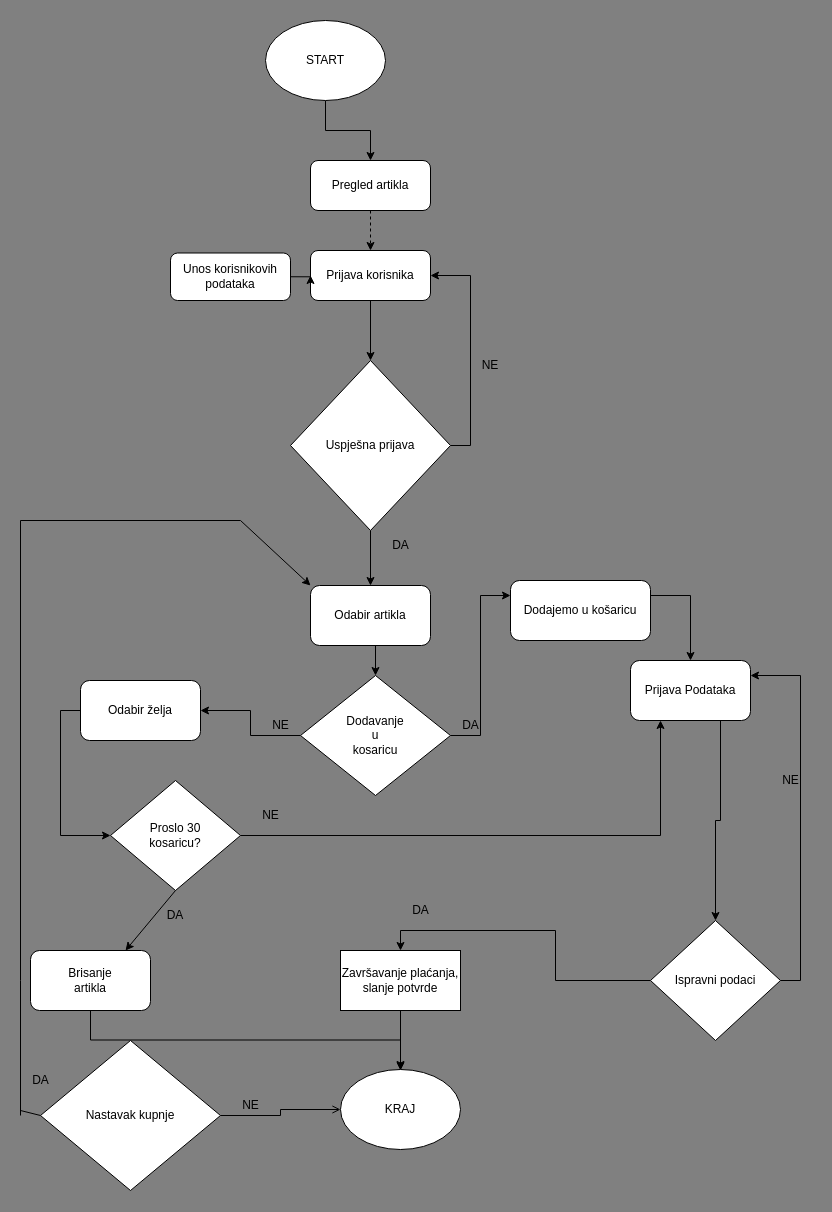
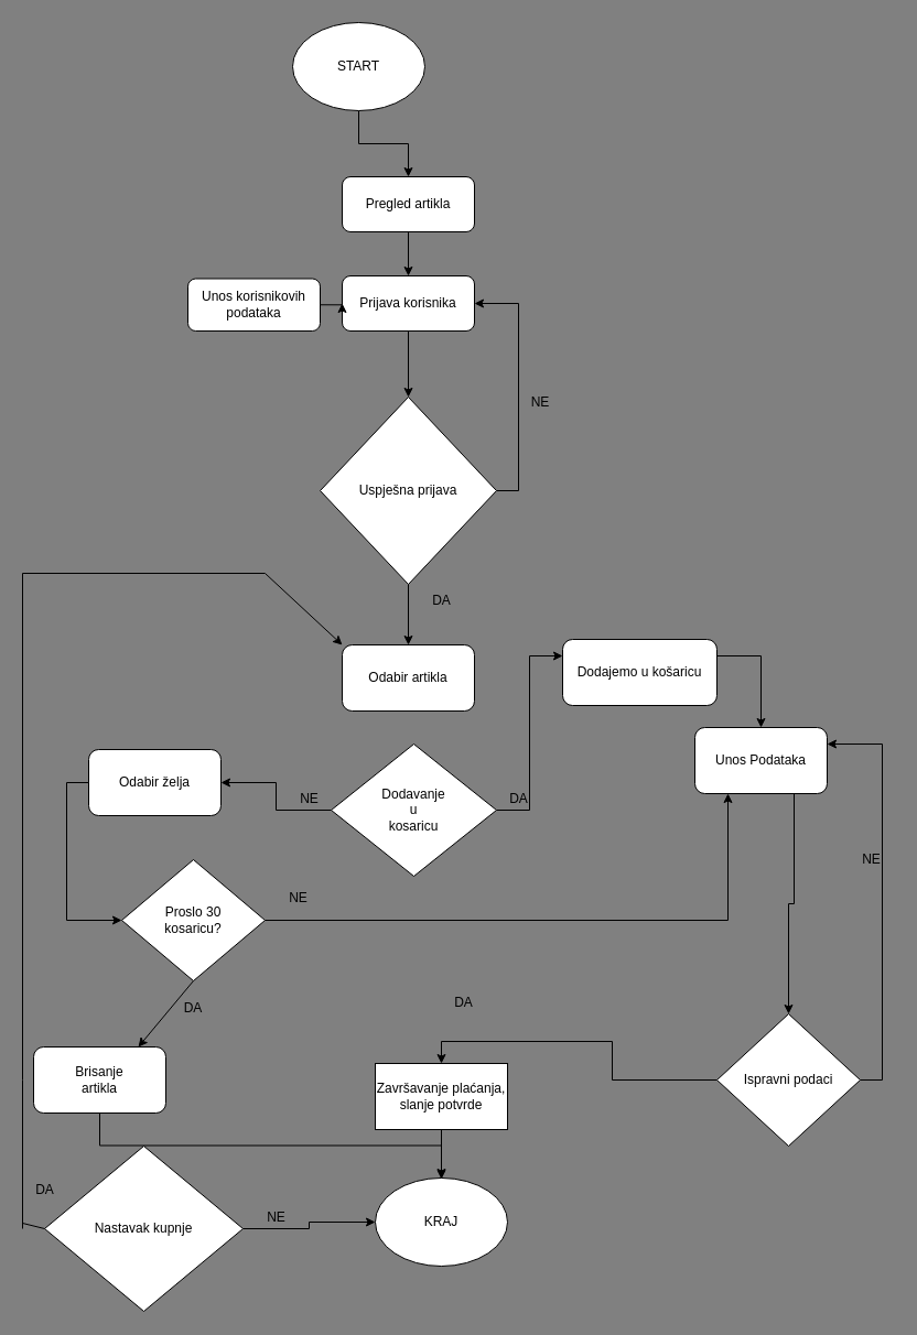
- <mxCell id="4" style="edgeStyle=orthogonalEdgeStyle;rounded=0;orthogonalLoop=1;jettySize=auto;html=1;exitX=0.5;exitY=1;exitDx=0;exitDy=0;entryX=0.5;entryY=0;entryDx=0;entryDy=0;dashed=1;" edge="1" parent="1" source="5" target="6"><mxGeometry relative="1" as="geometry" /></mxCell>
+ <mxCell id="4" style="edgeStyle=orthogonalEdgeStyle;rounded=0;orthogonalLoop=1;jettySize=auto;html=1;exitX=0.5;exitY=1;exitDx=0;exitDy=0;entryX=0.5;entryY=0;entryDx=0;entryDy=0;" edge="1" parent="1" source="5" target="6"><mxGeometry relative="1" as="geometry" /></mxCell>
- <mxCell id="12" style="edgeStyle=orthogonalEdgeStyle;rounded=0;orthogonalLoop=1;jettySize=auto;html=1;exitX=0.5;exitY=1;exitDx=0;exitDy=0;entryX=0.5;entryY=0;entryDx=0;entryDy=0;" edge="1" parent="1" source="13" target="37"><mxGeometry relative="1" as="geometry" /></mxCell>
- <mxCell id="15" value="Prijava Podataka" style="rounded=1;whiteSpace=wrap;html=1;" vertex="1" parent="1"><mxGeometry x="630" y="660" width="120" height="60" as="geometry" /></mxCell>
+ <mxCell id="15" value="Unos Podataka" style="rounded=1;whiteSpace=wrap;html=1;" vertex="1" parent="1"><mxGeometry x="630" y="660" width="120" height="60" as="geometry" /></mxCell>
- <mxCell id="27" value="Završavanje plaćanja, slanje potvrde" style="rounded=0;whiteSpace=wrap;html=1;" vertex="1" parent="1"><mxGeometry x="340" y="950" width="120" height="60" as="geometry" /></mxCell>
+ <mxCell id="27" value="Završavanje plaćanja, slanje potvrde" style="rounded=0;whiteSpace=wrap;html=1;" vertex="1" parent="1"><mxGeometry x="340" y="965" width="120" height="60" as="geometry" /></mxCell>
- <mxCell id="44" style="edgeStyle=orthogonalEdgeStyle;rounded=0;orthogonalLoop=1;jettySize=auto;html=1;exitX=1;exitY=0.5;exitDx=0;exitDy=0;entryX=0;entryY=0.5;entryDx=0;entryDy=0;endArrow=open;" edge="1" parent="1" source="45" target="29"><mxGeometry relative="1" as="geometry" /></mxCell>
+ <mxCell id="44" style="edgeStyle=orthogonalEdgeStyle;rounded=0;orthogonalLoop=1;jettySize=auto;html=1;exitX=1;exitY=0.5;exitDx=0;exitDy=0;entryX=0;entryY=0.5;entryDx=0;entryDy=0;" edge="1" parent="1" source="45" target="29"><mxGeometry relative="1" as="geometry" /></mxCell>
